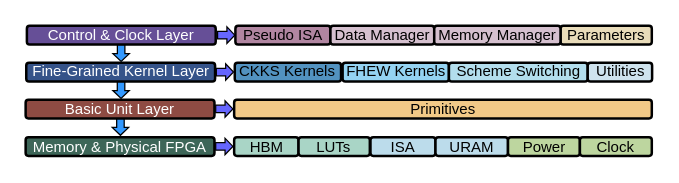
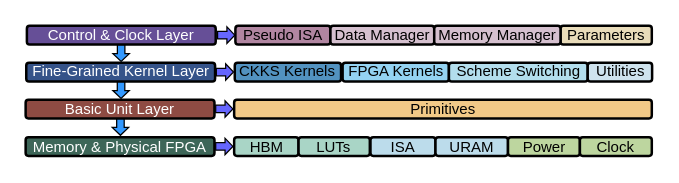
- <mxCell id="12" value="FHEW Kernels" style="rounded=1;whiteSpace=wrap;html=1;strokeColor=#000000;fillColor=#94D3F2;fontStyle=0;strokeWidth=2;" vertex="1" parent="1"><mxGeometry x="273.5" y="49.5" width="85" height="15" as="geometry" /></mxCell>
+ <mxCell id="12" value="FPGA Kernels" style="rounded=1;whiteSpace=wrap;html=1;strokeColor=#000000;fillColor=#94D3F2;fontStyle=0;strokeWidth=2;" vertex="1" parent="1"><mxGeometry x="273.5" y="49.5" width="85" height="15" as="geometry" /></mxCell>
